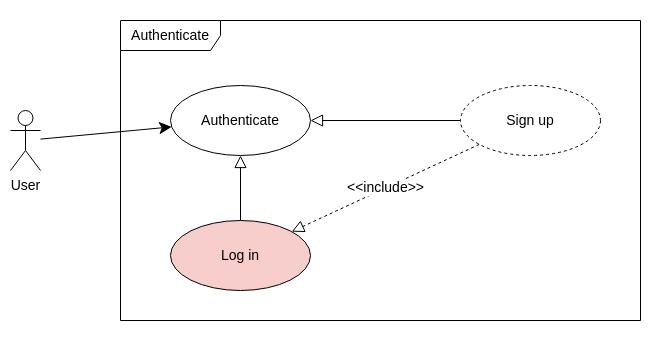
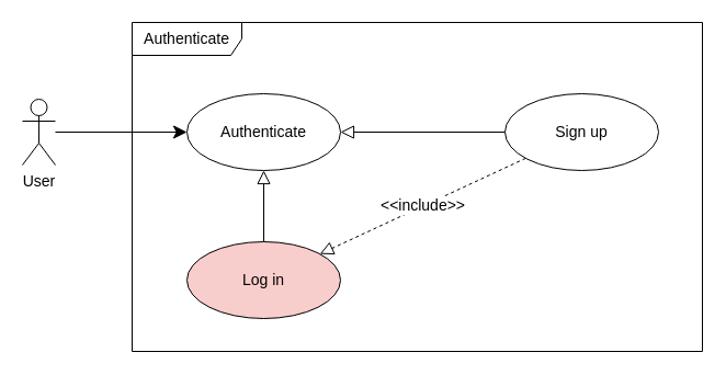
- <mxCell id="10" value="Sign up" style="ellipse;whiteSpace=wrap;html=1;fontSize=14;dashed=1;" vertex="1" parent="1"><mxGeometry x="460" y="85" width="140" height="70" as="geometry" /></mxCell>
+ <mxCell id="10" value="Sign up" style="ellipse;whiteSpace=wrap;html=1;fontSize=14;" vertex="1" parent="1"><mxGeometry x="460" y="85" width="140" height="70" as="geometry" /></mxCell>
- <mxCell id="5" value="User" style="shape=umlActor;verticalLabelPosition=bottom;verticalAlign=top;html=1;fontSize=14;" parent="1" vertex="1"><mxGeometry x="10" y="110" width="30" height="60" as="geometry" /></mxCell>
+ <mxCell id="5" value="User" style="shape=umlActor;verticalLabelPosition=bottom;verticalAlign=top;html=1;fontSize=14;" parent="1" vertex="1"><mxGeometry x="20" y="90" width="30" height="60" as="geometry" /></mxCell>
